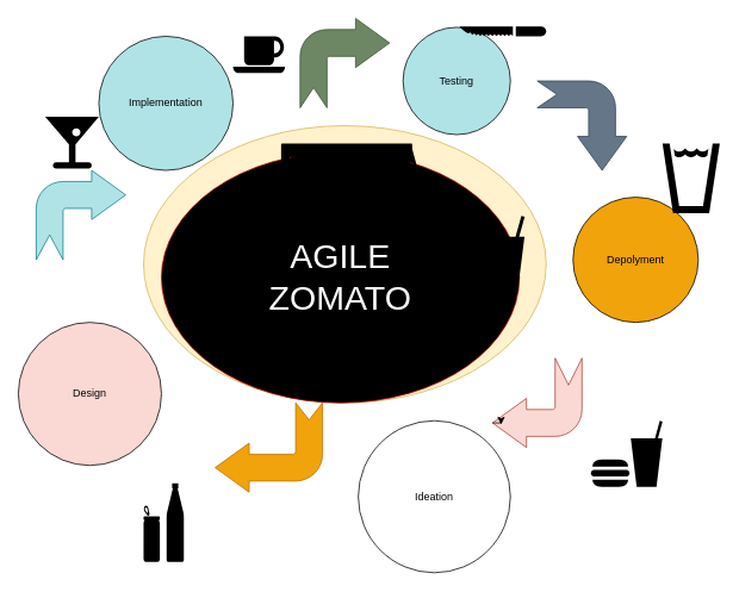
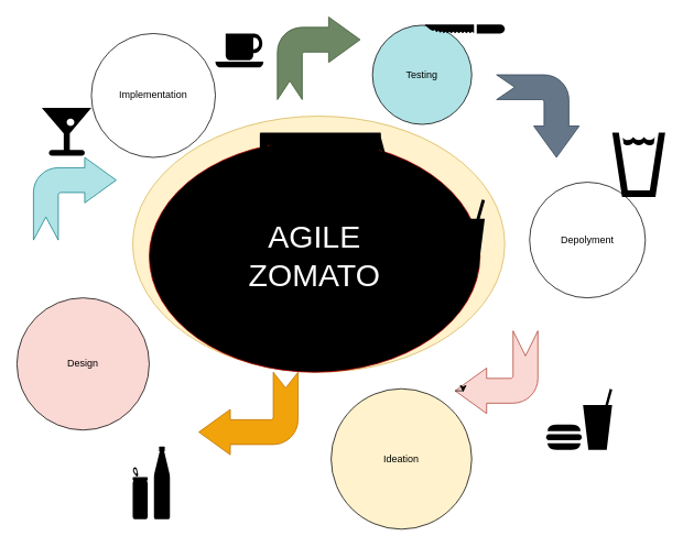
- <mxCell id="14" value="Implementation" style="ellipse;whiteSpace=wrap;html=1;aspect=fixed;fillColor=#b0e3e6;" vertex="1" parent="1"><mxGeometry x="110" y="40" width="150" height="150" as="geometry" /></mxCell>
+ <mxCell id="14" value="Implementation" style="ellipse;whiteSpace=wrap;html=1;aspect=fixed;" vertex="1" parent="1"><mxGeometry x="110" y="40" width="150" height="150" as="geometry" /></mxCell>
- <mxCell id="11" value="Depolyment" style="ellipse;whiteSpace=wrap;html=1;aspect=fixed;fillColor=#f0a30a;" vertex="1" parent="1"><mxGeometry x="640" y="220" width="140" height="140" as="geometry" /></mxCell>
+ <mxCell id="11" value="Depolyment" style="ellipse;whiteSpace=wrap;html=1;aspect=fixed;" vertex="1" parent="1"><mxGeometry x="640" y="220" width="140" height="140" as="geometry" /></mxCell>
- <mxCell id="12" value="Ideation" style="ellipse;whiteSpace=wrap;html=1;aspect=fixed;" vertex="1" parent="1"><mxGeometry x="400" y="470" width="170" height="170" as="geometry" /></mxCell>
+ <mxCell id="12" value="Ideation" style="ellipse;whiteSpace=wrap;html=1;aspect=fixed;fillColor=#fff2cc;" vertex="1" parent="1"><mxGeometry x="400" y="470" width="170" height="170" as="geometry" /></mxCell>
